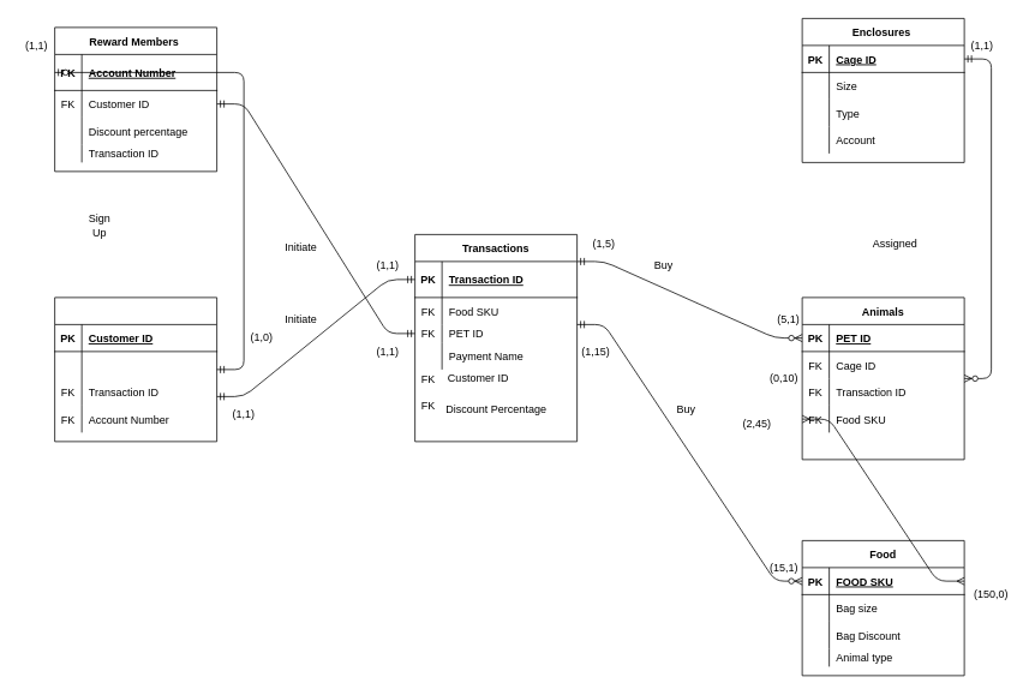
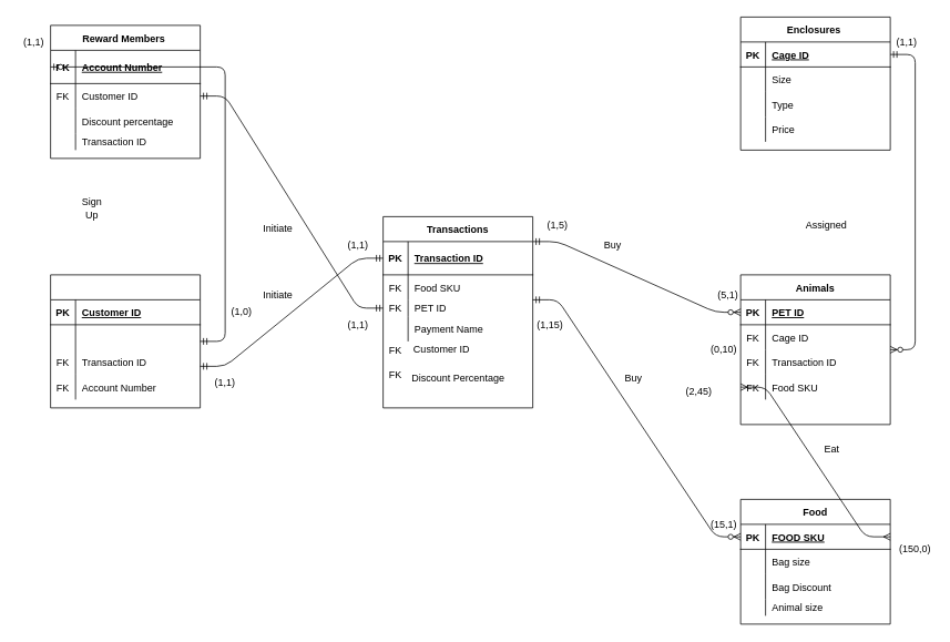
- <mxCell id="65" value="Account" style="shape=partialRectangle;connectable=0;fillColor=none;top=0;left=0;bottom=0;right=0;align=left;spacingLeft=6;overflow=hidden;" parent="63" vertex="1"><mxGeometry x="30" width="150" height="30" as="geometry" /></mxCell>
+ <mxCell id="65" value="Price" style="shape=partialRectangle;connectable=0;fillColor=none;top=0;left=0;bottom=0;right=0;align=left;spacingLeft=6;overflow=hidden;" parent="63" vertex="1"><mxGeometry x="30" width="150" height="30" as="geometry" /></mxCell>
+ <mxCell id="69" value="Eat" style="text;html=1;strokeColor=none;fillColor=none;align=center;verticalAlign=middle;whiteSpace=wrap;rounded=0;" parent="1" vertex="1"><mxGeometry x="970" y="520" width="60" height="40" as="geometry" /></mxCell>
- <mxCell id="39" value="Animal type " style="shape=partialRectangle;connectable=0;fillColor=none;top=0;left=0;bottom=0;right=0;align=left;spacingLeft=6;overflow=hidden;" parent="37" vertex="1"><mxGeometry x="30" width="150" height="20" as="geometry" /></mxCell>
+ <mxCell id="39" value="Animal size " style="shape=partialRectangle;connectable=0;fillColor=none;top=0;left=0;bottom=0;right=0;align=left;spacingLeft=6;overflow=hidden;" parent="37" vertex="1"><mxGeometry x="30" width="150" height="20" as="geometry" /></mxCell>
